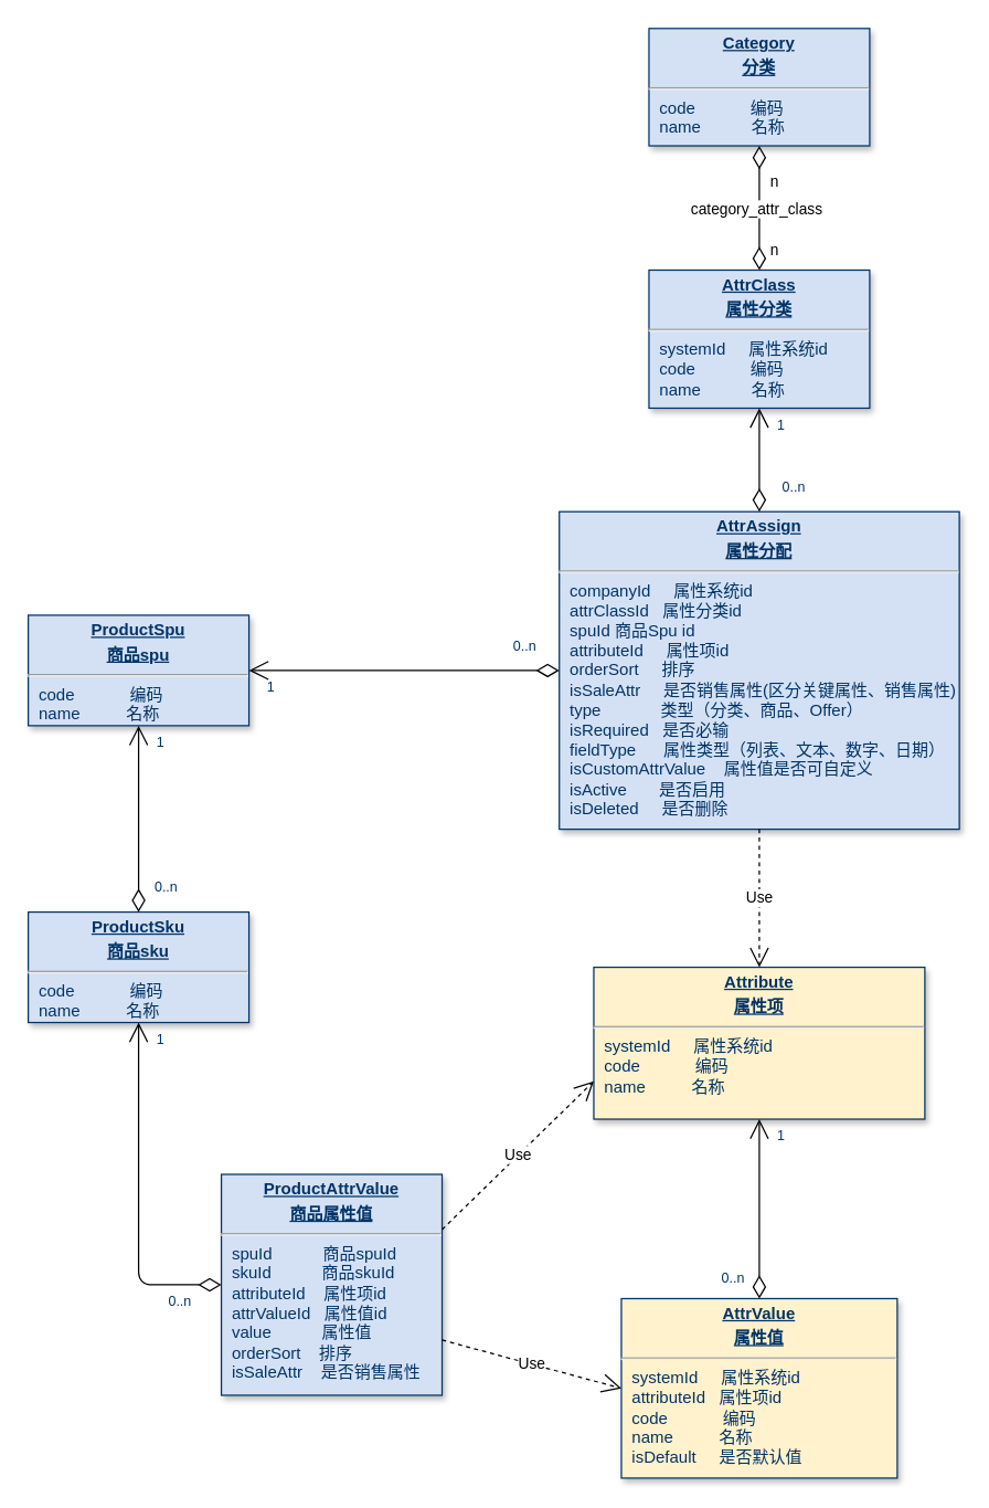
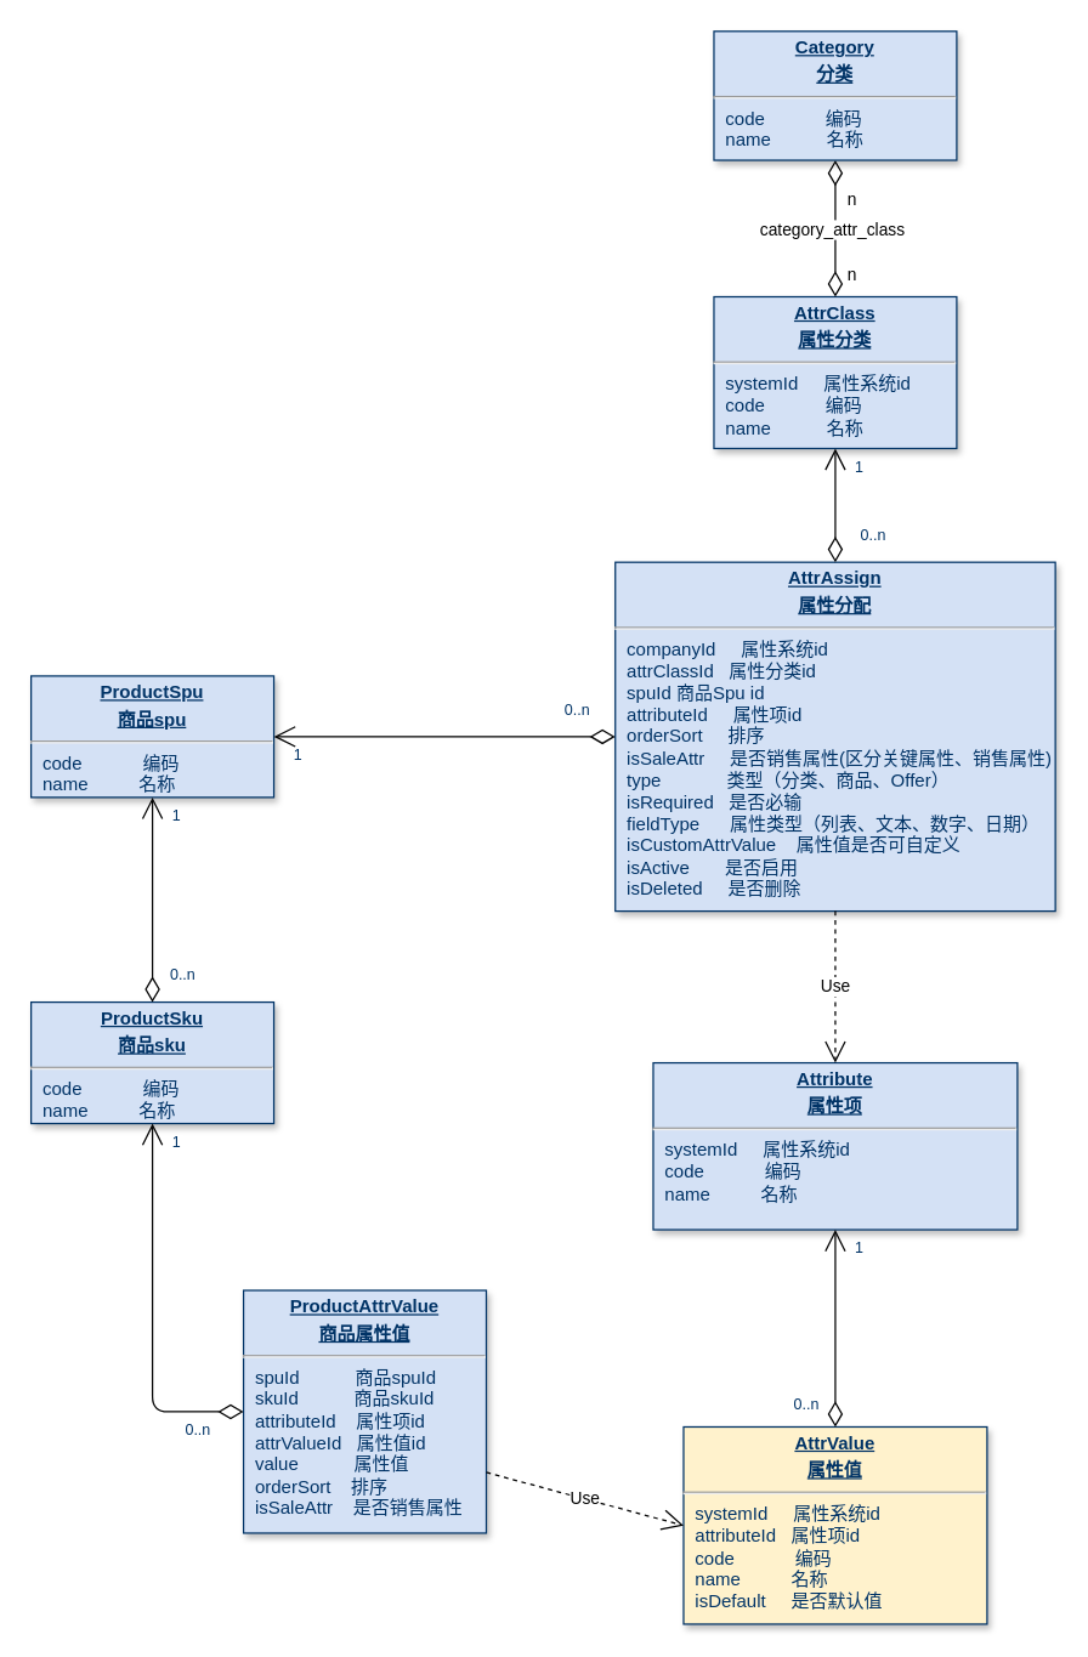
- <mxCell id="12" value="&lt;p style=&quot;margin: 4px 0px 0px; text-align: center;&quot;&gt;&lt;b&gt;&lt;u&gt;Attribute&lt;/u&gt;&lt;/b&gt;&lt;br&gt;&lt;/p&gt;&lt;p style=&quot;margin: 4px 0px 0px; text-align: center;&quot;&gt;&lt;b&gt;&lt;u&gt;属性项&lt;/u&gt;&lt;/b&gt;&lt;br&gt;&lt;/p&gt;&lt;hr&gt;&lt;p style=&quot;margin: 0px; margin-left: 8px;&quot;&gt;systemId&amp;nbsp; &amp;nbsp; &amp;nbsp;属性系统id&lt;/p&gt;&lt;p style=&quot;margin: 0px; margin-left: 8px;&quot;&gt;code&amp;nbsp; &amp;nbsp; &amp;nbsp; &amp;nbsp; &amp;nbsp; &amp;nbsp; 编码&lt;/p&gt;&lt;p style=&quot;margin: 0px; margin-left: 8px;&quot;&gt;name&amp;nbsp; &amp;nbsp; &amp;nbsp; &amp;nbsp; &amp;nbsp; 名称&lt;br&gt;&lt;/p&gt;" style="verticalAlign=top;align=left;overflow=fill;fontSize=12;fontFamily=Helvetica;html=1;strokeColor=#003366;shadow=1;fillColor=#fff2cc;fontColor=#003366;" parent="1" vertex="1"><mxGeometry x="430" y="700" width="240" height="110" as="geometry" /></mxCell>
+ <mxCell id="12" value="&lt;p style=&quot;margin: 4px 0px 0px; text-align: center;&quot;&gt;&lt;b&gt;&lt;u&gt;Attribute&lt;/u&gt;&lt;/b&gt;&lt;br&gt;&lt;/p&gt;&lt;p style=&quot;margin: 4px 0px 0px; text-align: center;&quot;&gt;&lt;b&gt;&lt;u&gt;属性项&lt;/u&gt;&lt;/b&gt;&lt;br&gt;&lt;/p&gt;&lt;hr&gt;&lt;p style=&quot;margin: 0px; margin-left: 8px;&quot;&gt;systemId&amp;nbsp; &amp;nbsp; &amp;nbsp;属性系统id&lt;/p&gt;&lt;p style=&quot;margin: 0px; margin-left: 8px;&quot;&gt;code&amp;nbsp; &amp;nbsp; &amp;nbsp; &amp;nbsp; &amp;nbsp; &amp;nbsp; 编码&lt;/p&gt;&lt;p style=&quot;margin: 0px; margin-left: 8px;&quot;&gt;name&amp;nbsp; &amp;nbsp; &amp;nbsp; &amp;nbsp; &amp;nbsp; 名称&lt;br&gt;&lt;/p&gt;" style="verticalAlign=top;align=left;overflow=fill;fontSize=12;fontFamily=Helvetica;html=1;strokeColor=#003366;shadow=1;fillColor=#D4E1F5;fontColor=#003366" parent="1" vertex="1"><mxGeometry x="430" y="700" width="240" height="110" as="geometry" /></mxCell>
- <mxCell id="19" value="Use" style="endArrow=open;endSize=12;dashed=1;html=1;rounded=0;sourcePerimeterSpacing=0;targetPerimeterSpacing=0;jumpSize=6;exitX=1;exitY=0.25;exitDx=0;exitDy=0;entryX=0;entryY=0.75;entryDx=0;entryDy=0;" parent="1" source="18" target="12" edge="1"><mxGeometry width="160" relative="1" as="geometry"><mxPoint x="550" y="680" as="sourcePoint" /><mxPoint x="710" y="680" as="targetPoint" /></mxGeometry></mxCell>
